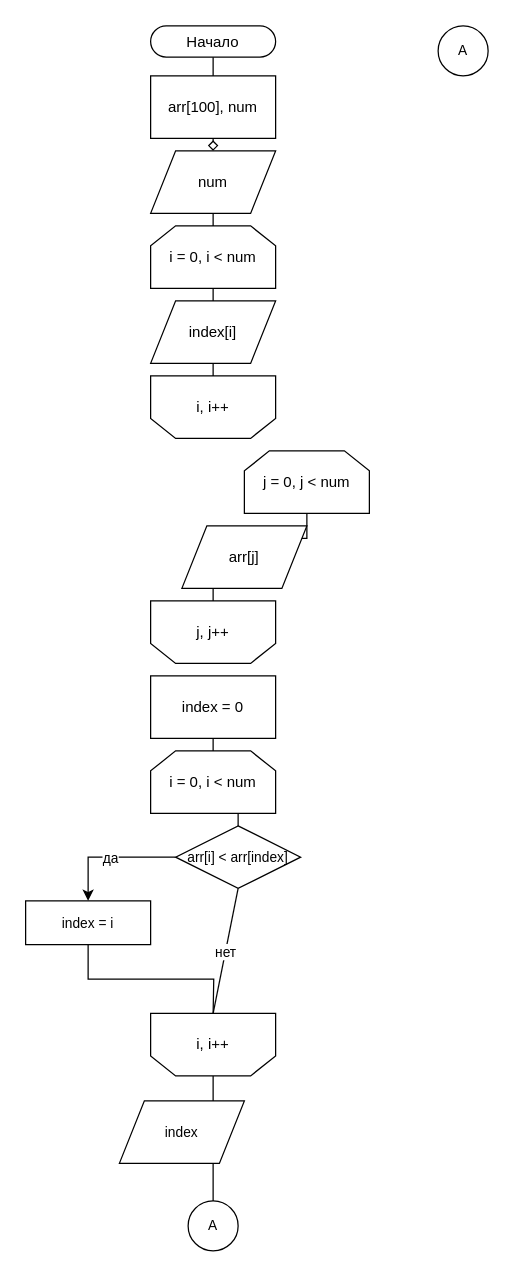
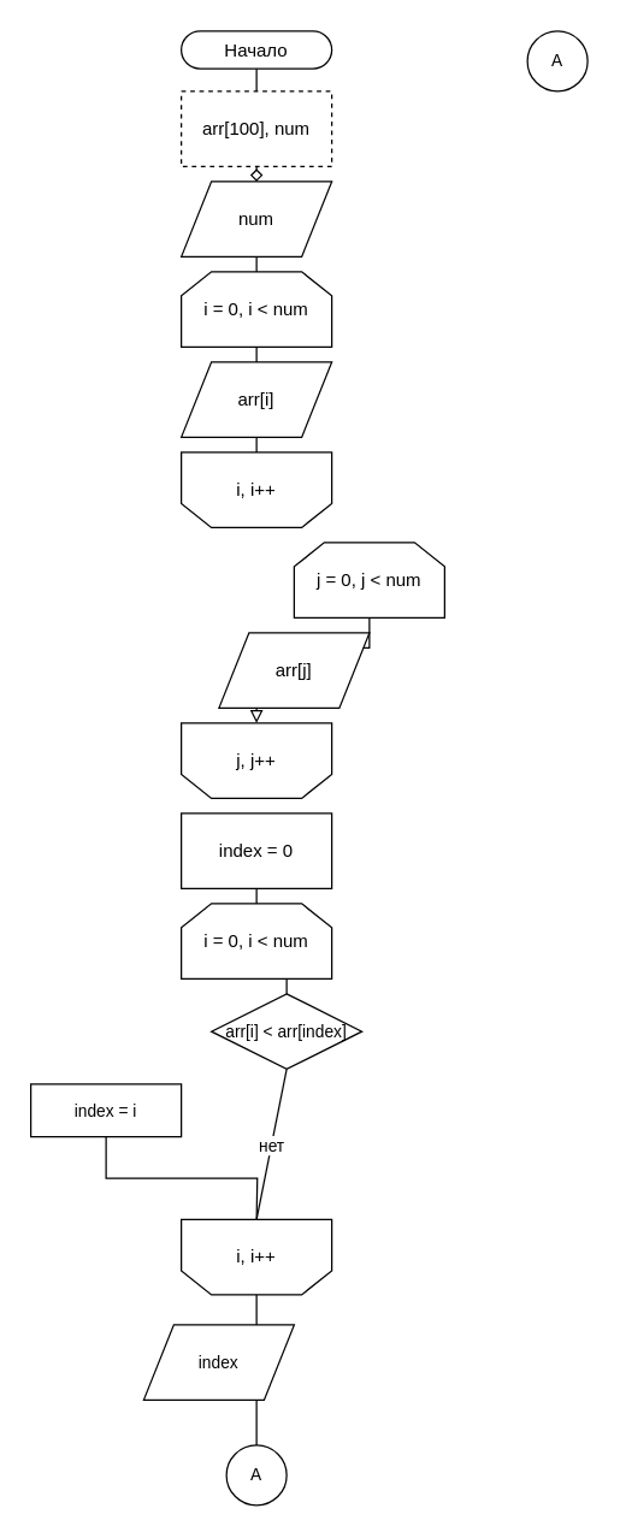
- <mxCell id="5" value="arr[100], num" style="rounded=0;whiteSpace=wrap;html=1;aspect=fixed;" parent="1" vertex="1"><mxGeometry x="120" y="60" width="100" height="50" as="geometry" /></mxCell>
+ <mxCell id="5" value="arr[100], num" style="rounded=0;whiteSpace=wrap;html=1;aspect=fixed;dashed=1;" parent="1" vertex="1"><mxGeometry x="120" y="60" width="100" height="50" as="geometry" /></mxCell>
- <mxCell id="12" value="index[i]" style="shape=parallelogram;perimeter=parallelogramPerimeter;whiteSpace=wrap;html=1;fixedSize=1;aspect=fixed;" parent="1" vertex="1"><mxGeometry x="120" y="240" width="100" height="50" as="geometry" /></mxCell>
+ <mxCell id="12" value="arr[i]" style="shape=parallelogram;perimeter=parallelogramPerimeter;whiteSpace=wrap;html=1;fixedSize=1;aspect=fixed;" parent="1" vertex="1"><mxGeometry x="120" y="240" width="100" height="50" as="geometry" /></mxCell>
- <mxCell id="16" style="edgeStyle=orthogonalEdgeStyle;rounded=0;orthogonalLoop=1;jettySize=auto;html=1;exitX=0.5;exitY=1;exitDx=0;exitDy=0;entryX=0.5;entryY=1;entryDx=0;entryDy=0;endArrow=none;endFill=0;" parent="1" source="17" target="15" edge="1"><mxGeometry relative="1" as="geometry" /></mxCell>
+ <mxCell id="16" style="edgeStyle=orthogonalEdgeStyle;rounded=0;orthogonalLoop=1;jettySize=auto;html=1;exitX=0.5;exitY=1;exitDx=0;exitDy=0;entryX=0.5;entryY=1;entryDx=0;entryDy=0;endArrow=block;endFill=0;" parent="1" source="17" target="15" edge="1"><mxGeometry relative="1" as="geometry" /></mxCell>
- <mxCell id="27" value="" style="endArrow=classic;html=1;rounded=0;fontSize=11;entryX=0.5;entryY=0;entryDx=0;entryDy=0;exitX=0;exitY=0.5;exitDx=0;exitDy=0;" edge="1" parent="1" source="24" target="26"><mxGeometry relative="1" as="geometry"><mxPoint x="30" y="690" as="sourcePoint" /><mxPoint x="130" y="690" as="targetPoint" /><Array as="points"><mxPoint x="70" y="685" /></Array></mxGeometry></mxCell>
- <mxCell id="28" value="да" style="edgeLabel;resizable=0;html=1;align=center;verticalAlign=middle;fontSize=11;" connectable="0" vertex="1" parent="27"><mxGeometry relative="1" as="geometry" /></mxCell>
